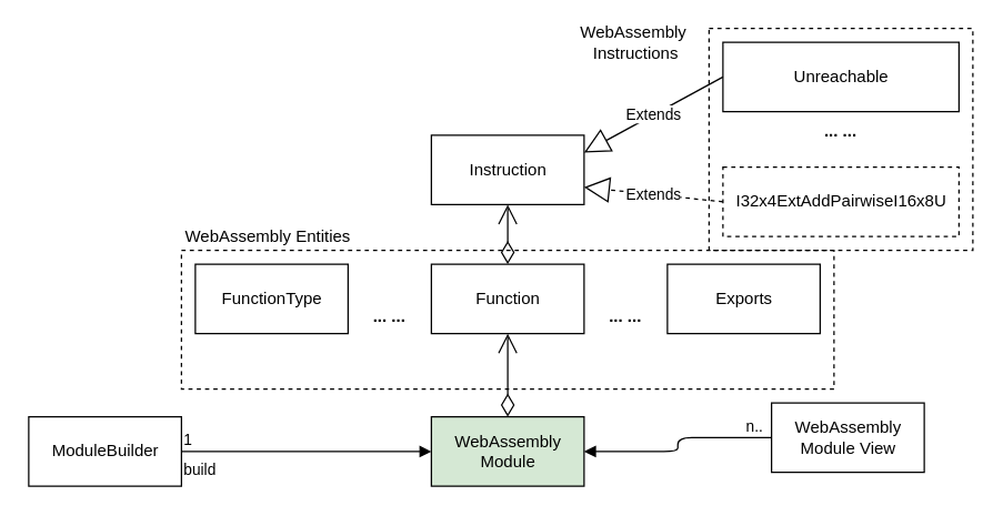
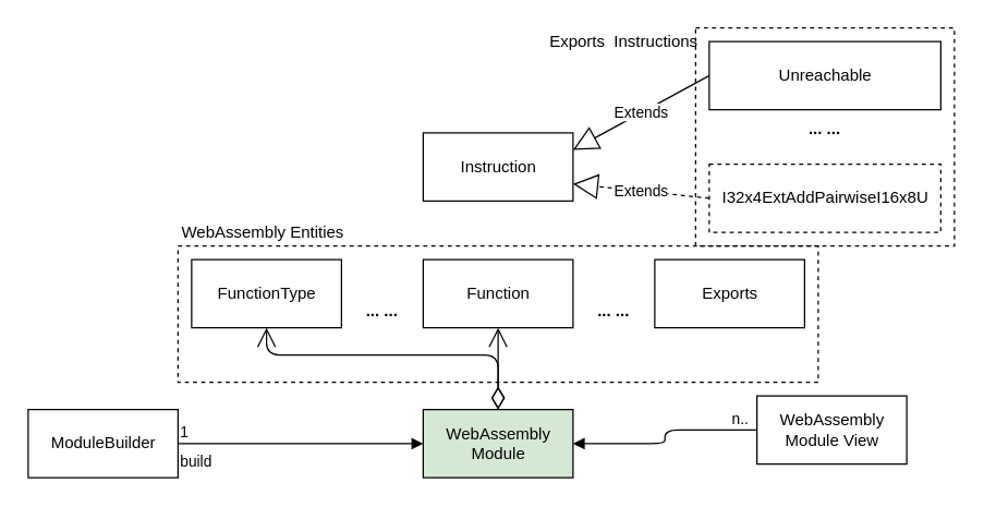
- <mxCell id="26" value="&lt;div&gt;WebAssembly&amp;nbsp; Instructions&lt;br&gt;&lt;/div&gt;" style="text;html=1;strokeColor=none;fillColor=none;align=center;verticalAlign=middle;whiteSpace=wrap;rounded=0;dashed=1;" vertex="1" parent="1"><mxGeometry x="395" y="20" width="125" height="20" as="geometry" /></mxCell>
+ <mxCell id="26" value="&lt;div&gt;Exports&amp;nbsp; Instructions&lt;br&gt;&lt;/div&gt;" style="text;html=1;strokeColor=none;fillColor=none;align=center;verticalAlign=middle;whiteSpace=wrap;rounded=0;dashed=1;" vertex="1" parent="1"><mxGeometry x="395" y="20" width="125" height="20" as="geometry" /></mxCell>
- <mxCell id="19" value="" style="endArrow=open;html=1;endSize=12;startArrow=diamondThin;startSize=14;startFill=0;edgeStyle=orthogonalEdgeStyle;align=left;verticalAlign=bottom;exitX=0.5;exitY=0;exitDx=0;exitDy=0;entryX=0.5;entryY=1;entryDx=0;entryDy=0;" edge="1" parent="1" source="15" target="18"><mxGeometry x="-1" y="3" relative="1" as="geometry"><mxPoint x="375" y="310" as="sourcePoint" /><mxPoint x="375" y="250" as="targetPoint" /></mxGeometry></mxCell>
+ <mxCell id="9" value="" style="endArrow=open;html=1;endSize=12;startArrow=diamondThin;startSize=14;startFill=0;edgeStyle=orthogonalEdgeStyle;align=left;verticalAlign=bottom;entryX=0.5;entryY=1;entryDx=0;entryDy=0;exitX=0.5;exitY=0;exitDx=0;exitDy=0;" edge="1" parent="1" source="3" target="6"><mxGeometry x="-1" y="3" relative="1" as="geometry"><mxPoint x="230" y="280" as="sourcePoint" /><mxPoint x="350" y="280" as="targetPoint" /><Array as="points"><mxPoint x="365" y="260" /><mxPoint x="195" y="260" /></Array></mxGeometry></mxCell>
